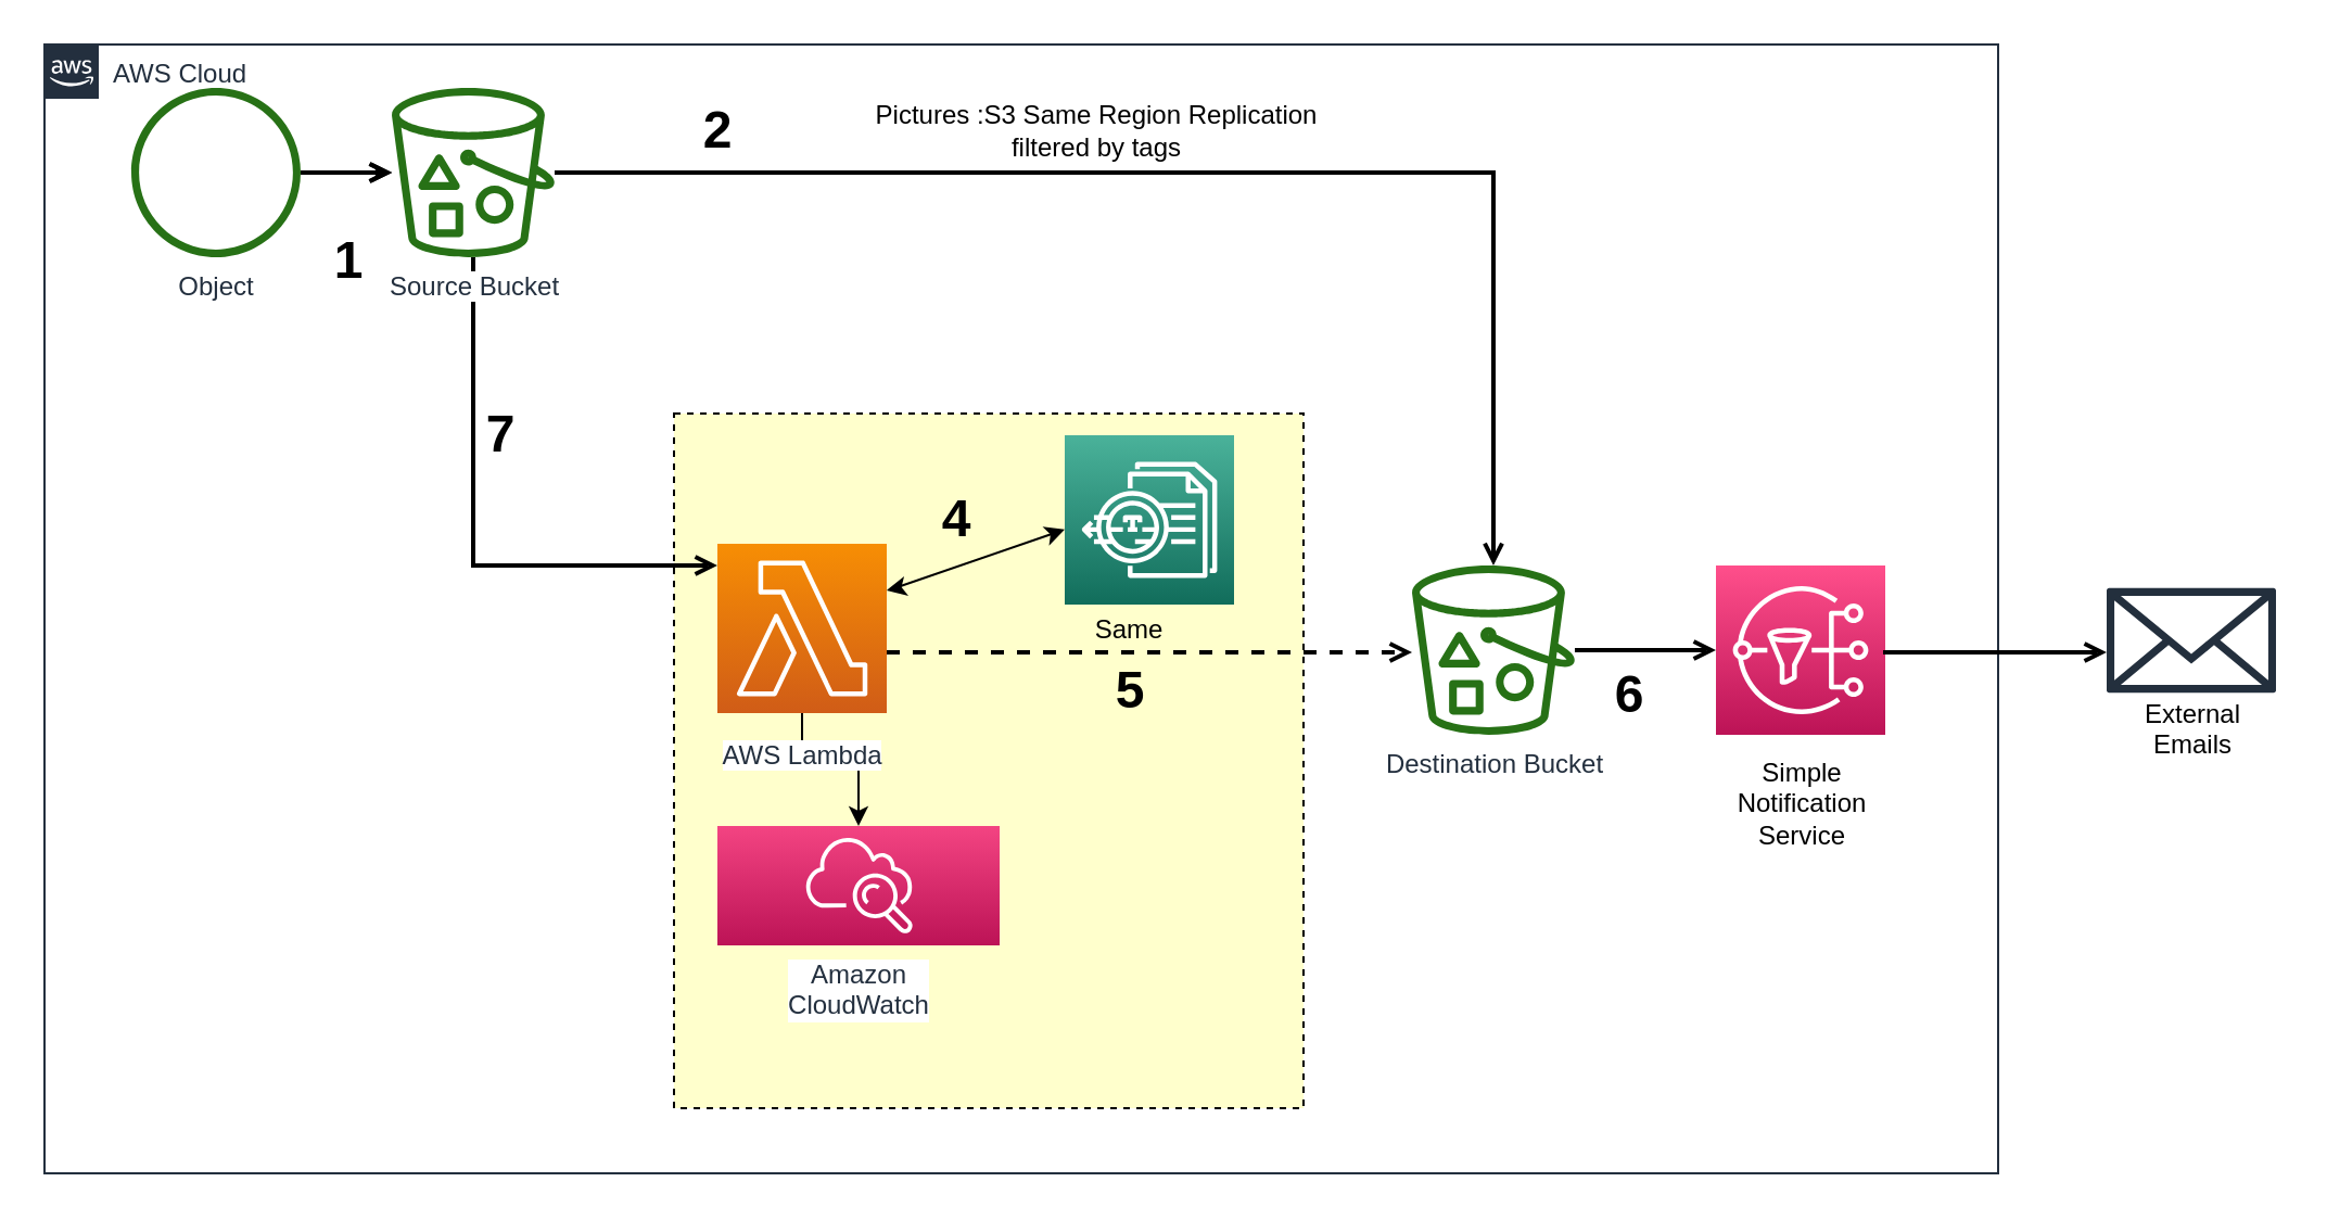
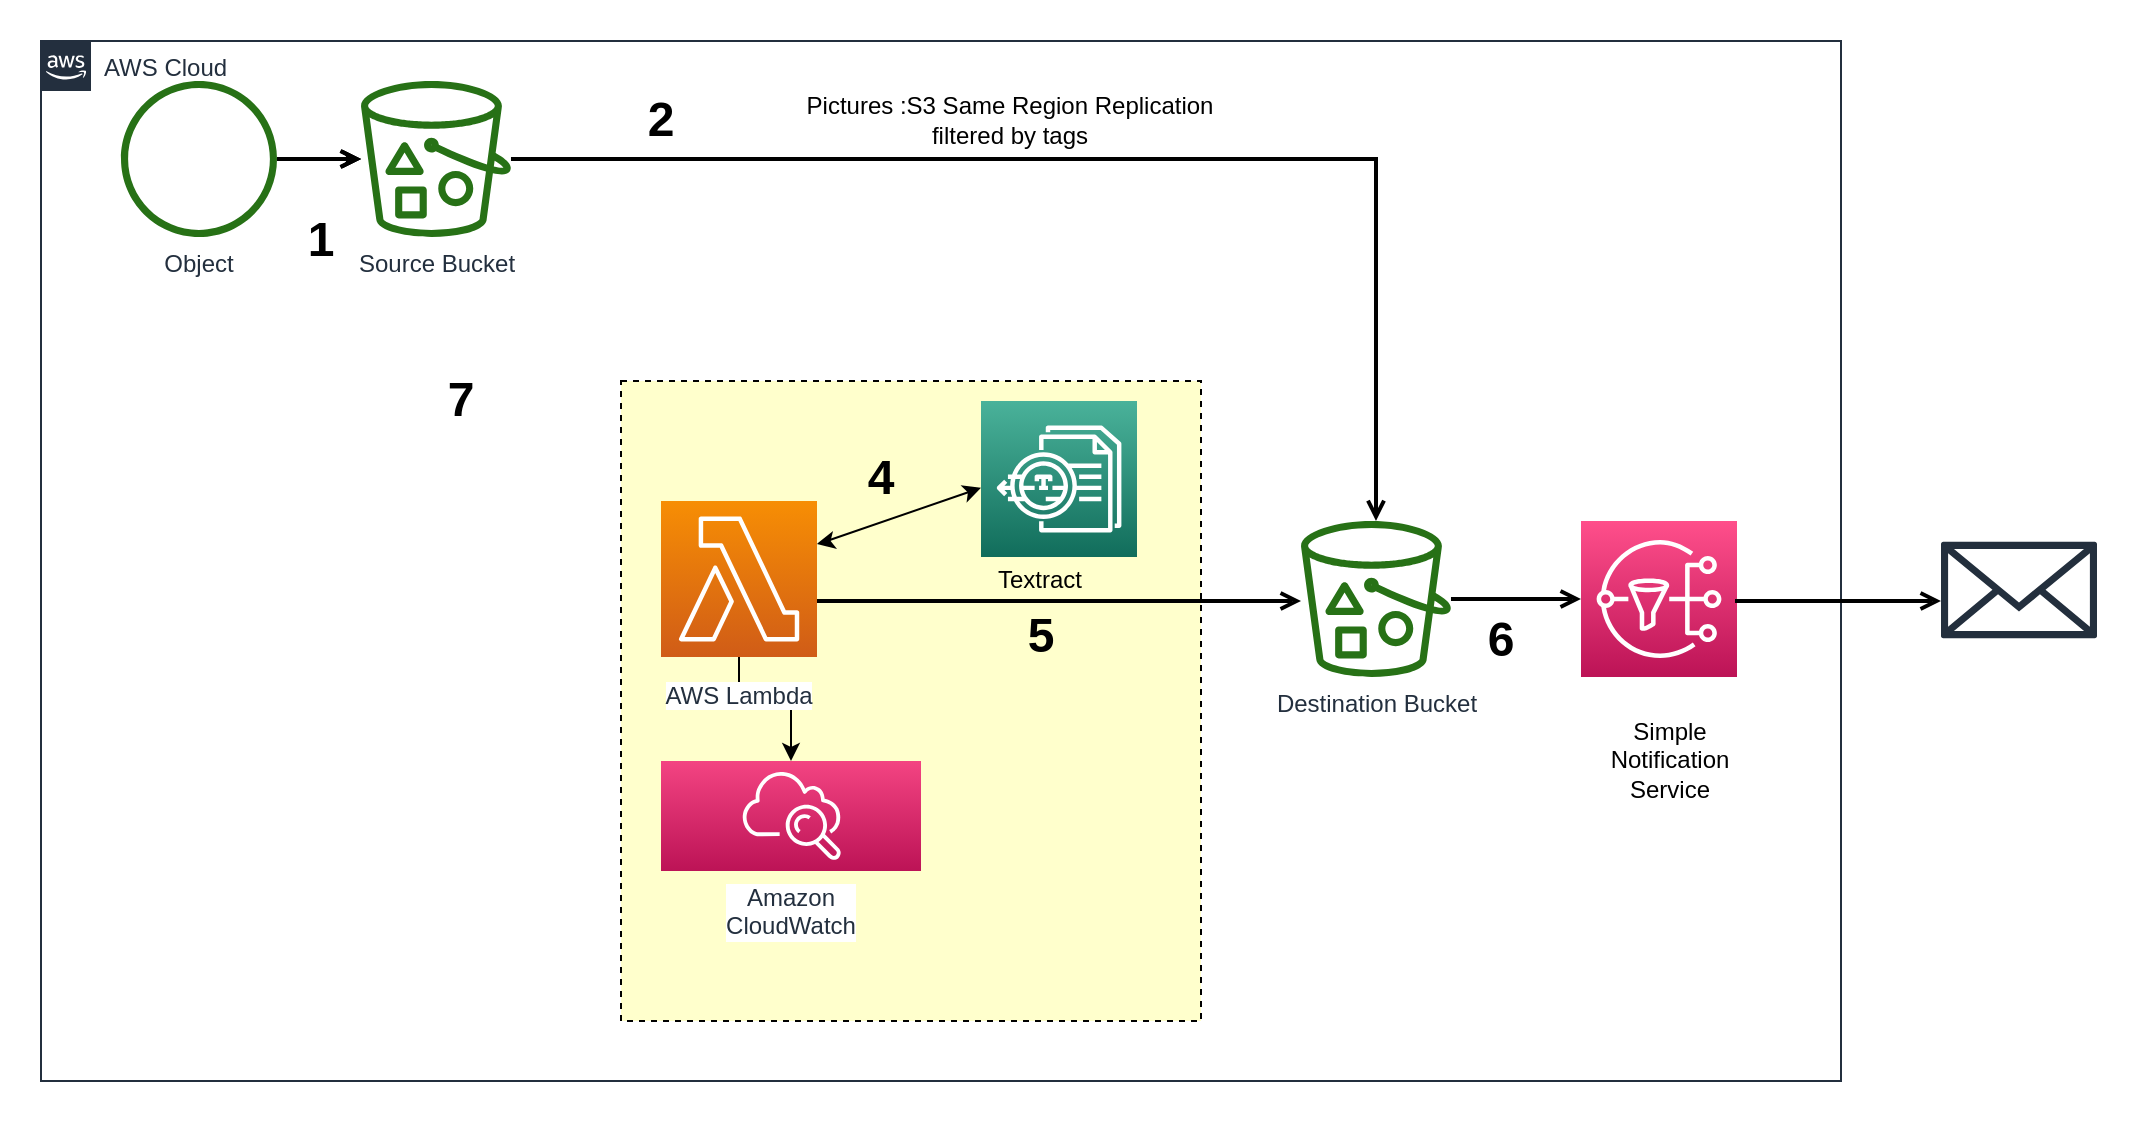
- <mxCell id="22" value="" style="edgeStyle=orthogonalEdgeStyle;rounded=0;orthogonalLoop=1;jettySize=auto;html=1;endArrow=open;endFill=0;strokeWidth=2;" parent="1" source="26" target="4" edge="1"><mxGeometry relative="1" as="geometry"><Array as="points"><mxPoint x="218" y="260" /></Array><mxPoint x="340" y="410" as="targetPoint" /></mxGeometry></mxCell>
- <mxCell id="14" value="Same" style="text;html=1;strokeColor=none;fillColor=none;align=center;verticalAlign=middle;whiteSpace=wrap;overflow=hidden;" parent="9" vertex="1"><mxGeometry x="460" y="260" width="80" height="20" as="geometry" /></mxCell>
+ <mxCell id="14" value="Textract" style="text;html=1;strokeColor=none;fillColor=none;align=center;verticalAlign=middle;whiteSpace=wrap;overflow=hidden;" parent="9" vertex="1"><mxGeometry x="460" y="260" width="80" height="20" as="geometry" /></mxCell>
- <mxCell id="28" value="" style="edgeStyle=orthogonalEdgeStyle;rounded=0;orthogonalLoop=1;jettySize=auto;html=1;endArrow=open;endFill=0;strokeWidth=2;dashed=1;" parent="1" source="4" target="12" edge="1"><mxGeometry relative="1" as="geometry"><mxPoint x="520" y="450" as="sourcePoint" /><mxPoint x="562.008" y="450" as="targetPoint" /><Array as="points"><mxPoint x="570" y="300" /><mxPoint x="570" y="300" /></Array></mxGeometry></mxCell>
+ <mxCell id="28" value="" style="edgeStyle=orthogonalEdgeStyle;rounded=0;orthogonalLoop=1;jettySize=auto;html=1;endArrow=open;endFill=0;strokeWidth=2;" parent="1" source="4" target="12" edge="1"><mxGeometry relative="1" as="geometry"><mxPoint x="520" y="450" as="sourcePoint" /><mxPoint x="562.008" y="450" as="targetPoint" /><Array as="points"><mxPoint x="570" y="300" /><mxPoint x="570" y="300" /></Array></mxGeometry></mxCell>
- <mxCell id="31" value="External Emails" style="text;html=1;strokeColor=none;fillColor=none;align=center;verticalAlign=middle;whiteSpace=wrap;overflow=hidden;" parent="1" vertex="1"><mxGeometry x="970" y="319" width="80" height="31" as="geometry" /></mxCell>
- <mxCell id="11" value="Simple Notification Service" style="text;html=1;strokeColor=none;fillColor=none;align=center;verticalAlign=middle;whiteSpace=wrap;overflow=hidden;" parent="9" vertex="1"><mxGeometry x="770" y="320" width="80" height="60" as="geometry" /></mxCell>
+ <mxCell id="11" value="Simple Notification Service" style="text;html=1;strokeColor=none;fillColor=none;align=center;verticalAlign=middle;whiteSpace=wrap;overflow=hidden;" parent="9" vertex="1"><mxGeometry x="775" y="330" width="80" height="60" as="geometry" /></mxCell>
